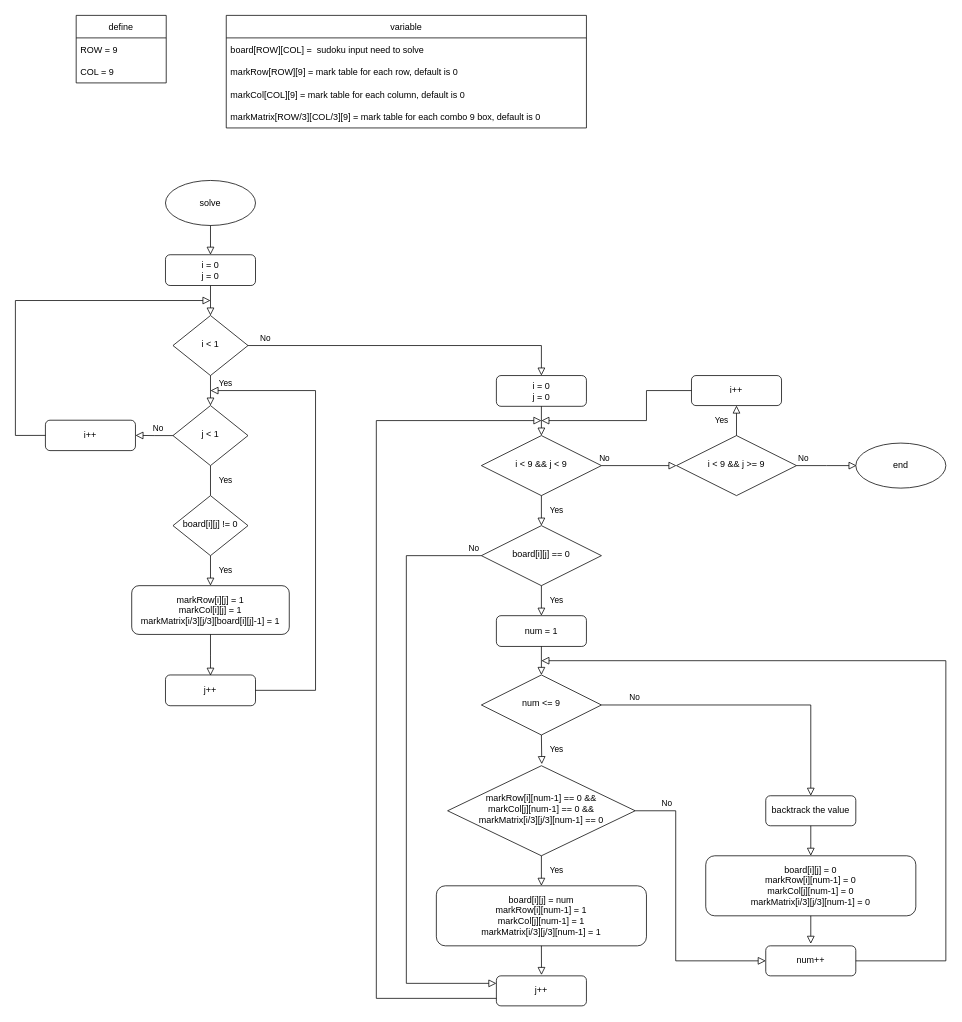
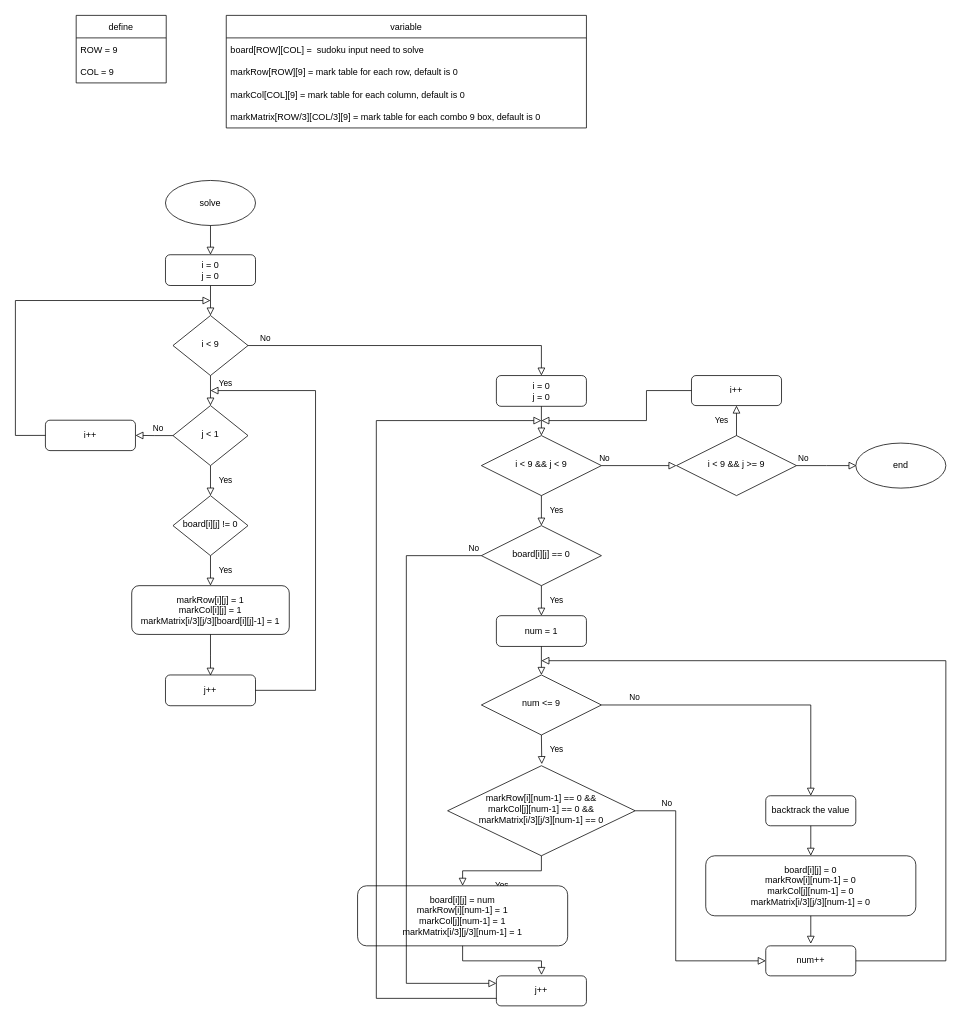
- <mxCell id="7" value="i &amp;lt; 1" style="rhombus;whiteSpace=wrap;html=1;shadow=0;fontFamily=Helvetica;fontSize=12;align=center;strokeWidth=1;spacing=6;spacingTop=-4;" parent="1" vertex="1"><mxGeometry x="230" y="420" width="100" height="80" as="geometry" /></mxCell>
+ <mxCell id="7" value="i &amp;lt; 9" style="rhombus;whiteSpace=wrap;html=1;shadow=0;fontFamily=Helvetica;fontSize=12;align=center;strokeWidth=1;spacing=6;spacingTop=-4;" parent="1" vertex="1"><mxGeometry x="230" y="420" width="100" height="80" as="geometry" /></mxCell>
- <mxCell id="2" value="Yes" style="rounded=0;html=1;jettySize=auto;orthogonalLoop=1;fontSize=11;endArrow=none;endFill=0;endSize=8;strokeWidth=1;shadow=0;labelBackgroundColor=none;edgeStyle=orthogonalEdgeStyle;" parent="1" source="3" target="4" edge="1"><mxGeometry y="20" relative="1" as="geometry"><mxPoint as="offset" /></mxGeometry></mxCell>
+ <mxCell id="2" value="Yes" style="rounded=0;html=1;jettySize=auto;orthogonalLoop=1;fontSize=11;endArrow=block;endFill=0;endSize=8;strokeWidth=1;shadow=0;labelBackgroundColor=none;edgeStyle=orthogonalEdgeStyle;" parent="1" source="3" target="4" edge="1"><mxGeometry y="20" relative="1" as="geometry"><mxPoint as="offset" /></mxGeometry></mxCell>
- <mxCell id="41" value="board[i][j] = num&lt;br&gt;markRow[i][num-1] = 1&lt;br&gt;markCol[j][num-1] = 1&lt;br&gt;markMatrix[i/3][j/3][num-1] = 1" style="rounded=1;whiteSpace=wrap;html=1;fontSize=12;glass=0;strokeWidth=1;shadow=0;" parent="1" vertex="1"><mxGeometry x="581" y="1180" width="280" height="80" as="geometry" /></mxCell>
+ <mxCell id="41" value="board[i][j] = num&lt;br&gt;markRow[i][num-1] = 1&lt;br&gt;markCol[j][num-1] = 1&lt;br&gt;markMatrix[i/3][j/3][num-1] = 1" style="rounded=1;whiteSpace=wrap;html=1;fontSize=12;glass=0;strokeWidth=1;shadow=0;" parent="1" vertex="1"><mxGeometry x="476" y="1180" width="280" height="80" as="geometry" /></mxCell>
